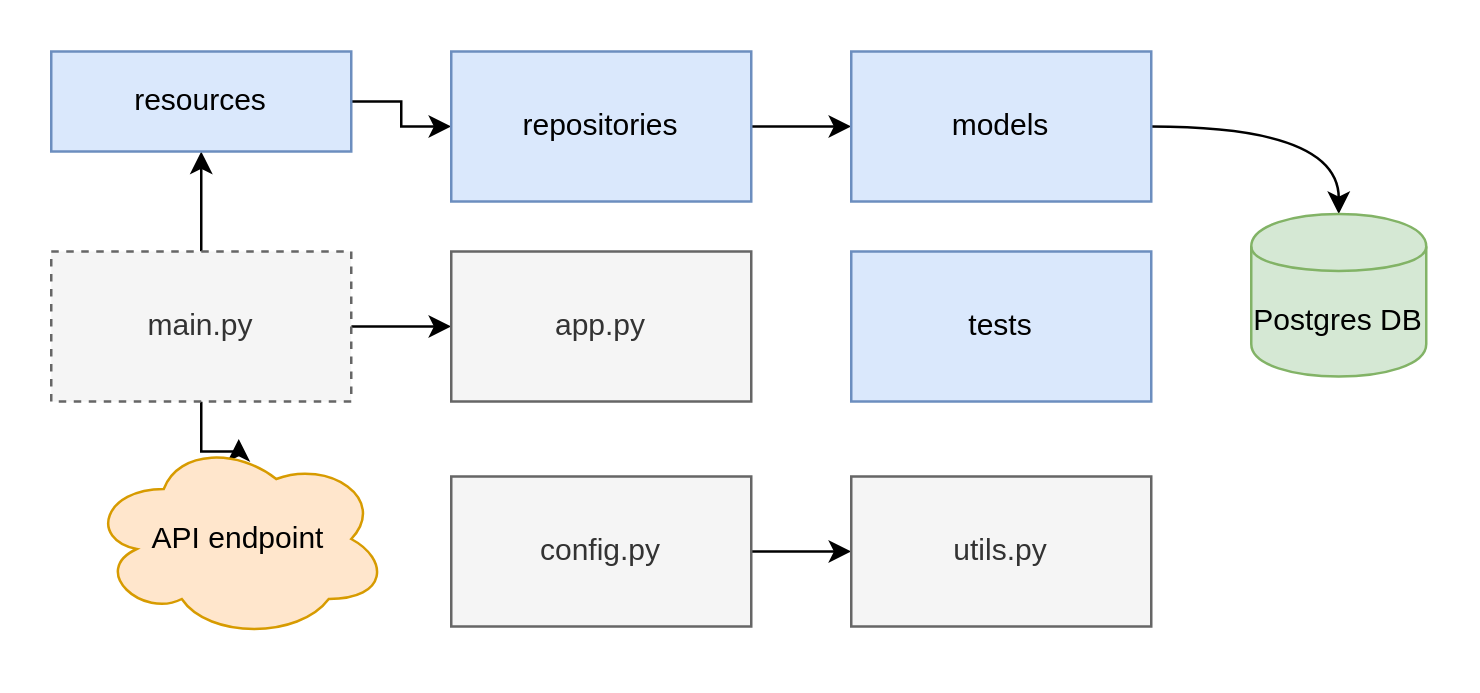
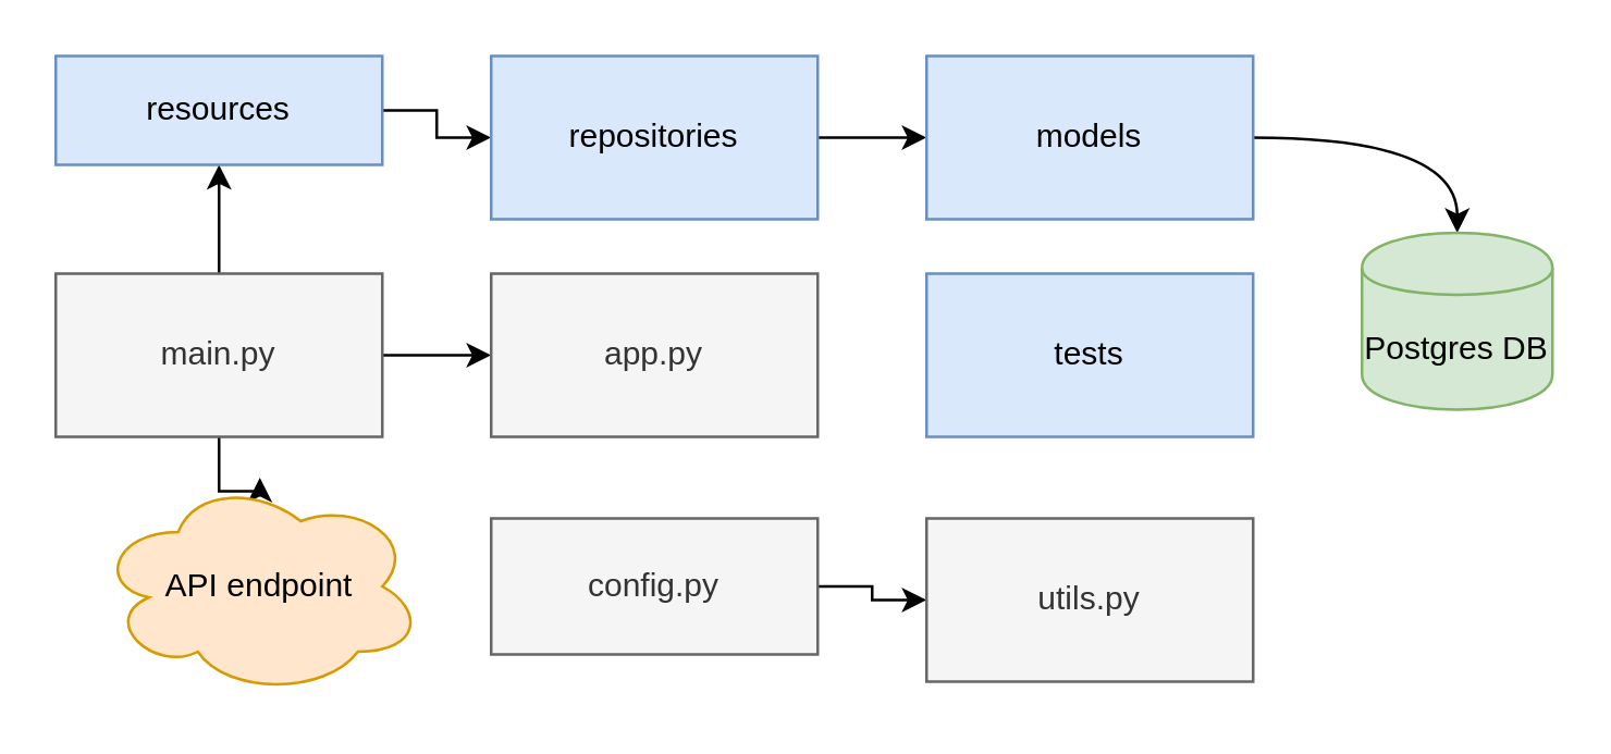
- <mxCell id="5" value="main.py" style="rounded=0;whiteSpace=wrap;html=1;fillColor=#f5f5f5;strokeColor=#666666;fontColor=#333333;dashed=1;" vertex="1" parent="1"><mxGeometry x="20" y="100" width="120" height="60" as="geometry" /></mxCell>
+ <mxCell id="5" value="main.py" style="rounded=0;whiteSpace=wrap;html=1;fillColor=#f5f5f5;strokeColor=#666666;fontColor=#333333;" vertex="1" parent="1"><mxGeometry x="20" y="100" width="120" height="60" as="geometry" /></mxCell>
- <mxCell id="8" value="config.py" style="rounded=0;whiteSpace=wrap;html=1;fillColor=#f5f5f5;strokeColor=#666666;fontColor=#333333;" vertex="1" parent="1"><mxGeometry x="180" y="190" width="120" height="60" as="geometry" /></mxCell>
+ <mxCell id="8" value="config.py" style="rounded=0;whiteSpace=wrap;html=1;fillColor=#f5f5f5;strokeColor=#666666;fontColor=#333333;" vertex="1" parent="1"><mxGeometry x="180" y="190" width="120" height="50" as="geometry" /></mxCell>
